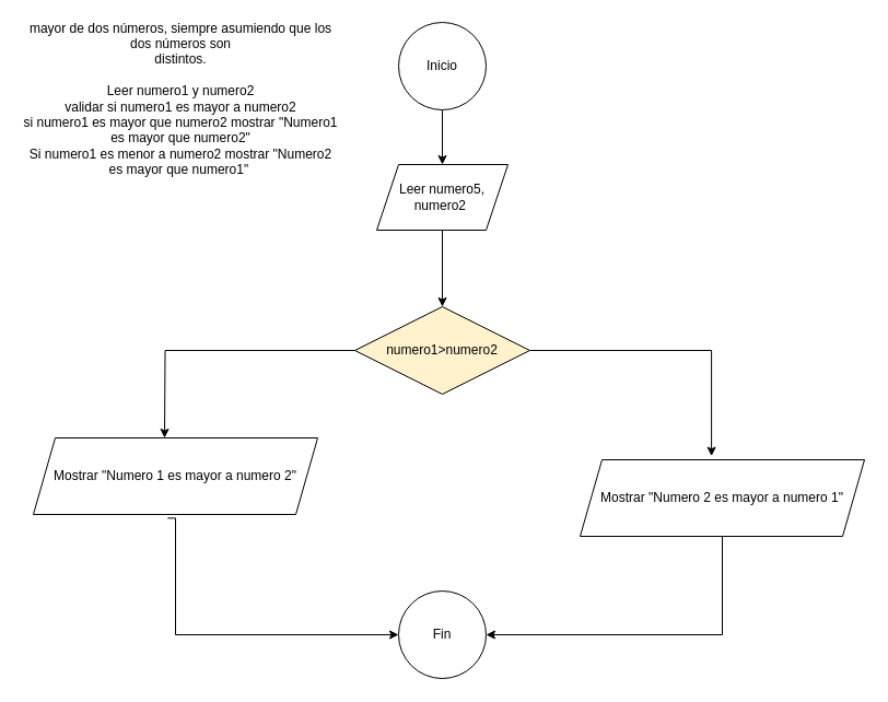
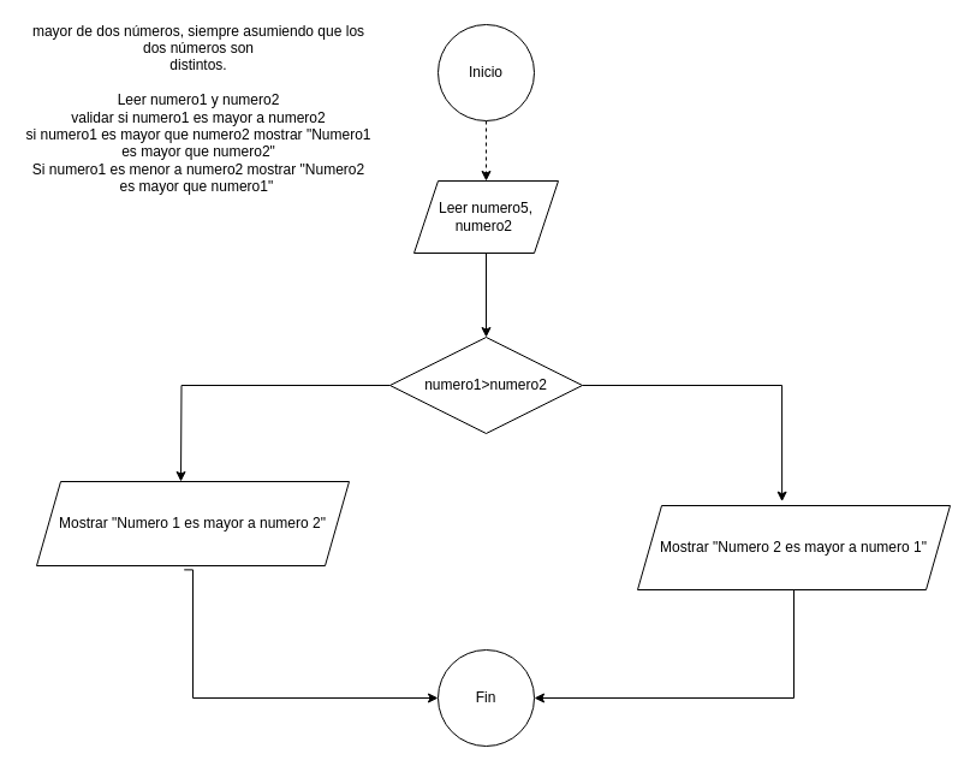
- <mxCell id="2" value="" style="edgeStyle=orthogonalEdgeStyle;rounded=0;orthogonalLoop=1;jettySize=auto;html=1;" parent="1" source="3" target="5" edge="1"><mxGeometry relative="1" as="geometry" /></mxCell>
+ <mxCell id="2" value="" style="edgeStyle=orthogonalEdgeStyle;rounded=0;orthogonalLoop=1;jettySize=auto;html=1;dashed=1;" parent="1" source="3" target="5" edge="1"><mxGeometry relative="1" as="geometry" /></mxCell>
- <mxCell id="9" value="numero1&amp;gt;numero2" style="rhombus;whiteSpace=wrap;html=1;fillColor=#fff2cc;" parent="1" vertex="1"><mxGeometry x="324" y="280" width="160" height="80" as="geometry" /></mxCell>
+ <mxCell id="9" value="numero1&amp;gt;numero2" style="rhombus;whiteSpace=wrap;html=1;" parent="1" vertex="1"><mxGeometry x="324" y="280" width="160" height="80" as="geometry" /></mxCell>
